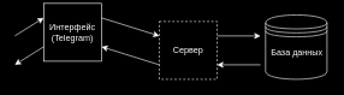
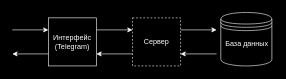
- <mxCell id="2" value="Интерфейс (Telegram)" style="whiteSpace=wrap;html=1;aspect=fixed;strokeColor=#FFFFFF;shadow=1;fontColor=#FFFFFF;fillColor=#000000;" parent="1" vertex="1"><mxGeometry x="60" y="4" width="80" height="80" as="geometry" /></mxCell>
+ <mxCell id="2" value="Интерфейс (Telegram)" style="whiteSpace=wrap;html=1;aspect=fixed;strokeColor=#FFFFFF;shadow=1;fontColor=#FFFFFF;fillColor=#000000;" parent="1" vertex="1"><mxGeometry x="80" y="29" width="80" height="80" as="geometry" /></mxCell>
